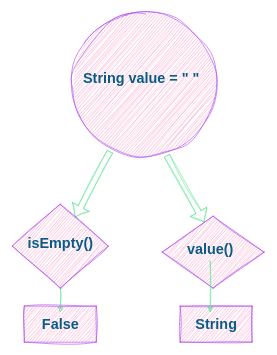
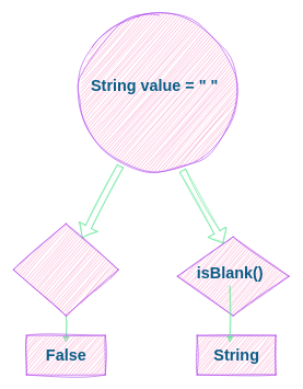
- <mxCell id="12" value="isEmpty()" style="text;strokeColor=none;fillColor=none;html=1;fontSize=24;fontStyle=1;verticalAlign=middle;align=center;sketch=1;curveFitting=1;jiggle=2;labelBackgroundColor=none;fontColor=#095C86;" vertex="1" parent="1"><mxGeometry x="50" y="385" width="100" height="40" as="geometry" /></mxCell>
- <mxCell id="13" value="value()" style="text;strokeColor=none;fillColor=none;html=1;fontSize=24;fontStyle=1;verticalAlign=middle;align=center;sketch=1;curveFitting=1;jiggle=2;labelBackgroundColor=none;fontColor=#095C86;" vertex="1" parent="1"><mxGeometry x="300" y="395" width="100" height="40" as="geometry" /></mxCell>
+ <mxCell id="13" value="isBlank()" style="text;strokeColor=none;fillColor=none;html=1;fontSize=24;fontStyle=1;verticalAlign=middle;align=center;sketch=1;curveFitting=1;jiggle=2;labelBackgroundColor=none;fontColor=#095C86;" vertex="1" parent="1"><mxGeometry x="300" y="395" width="100" height="40" as="geometry" /></mxCell>
